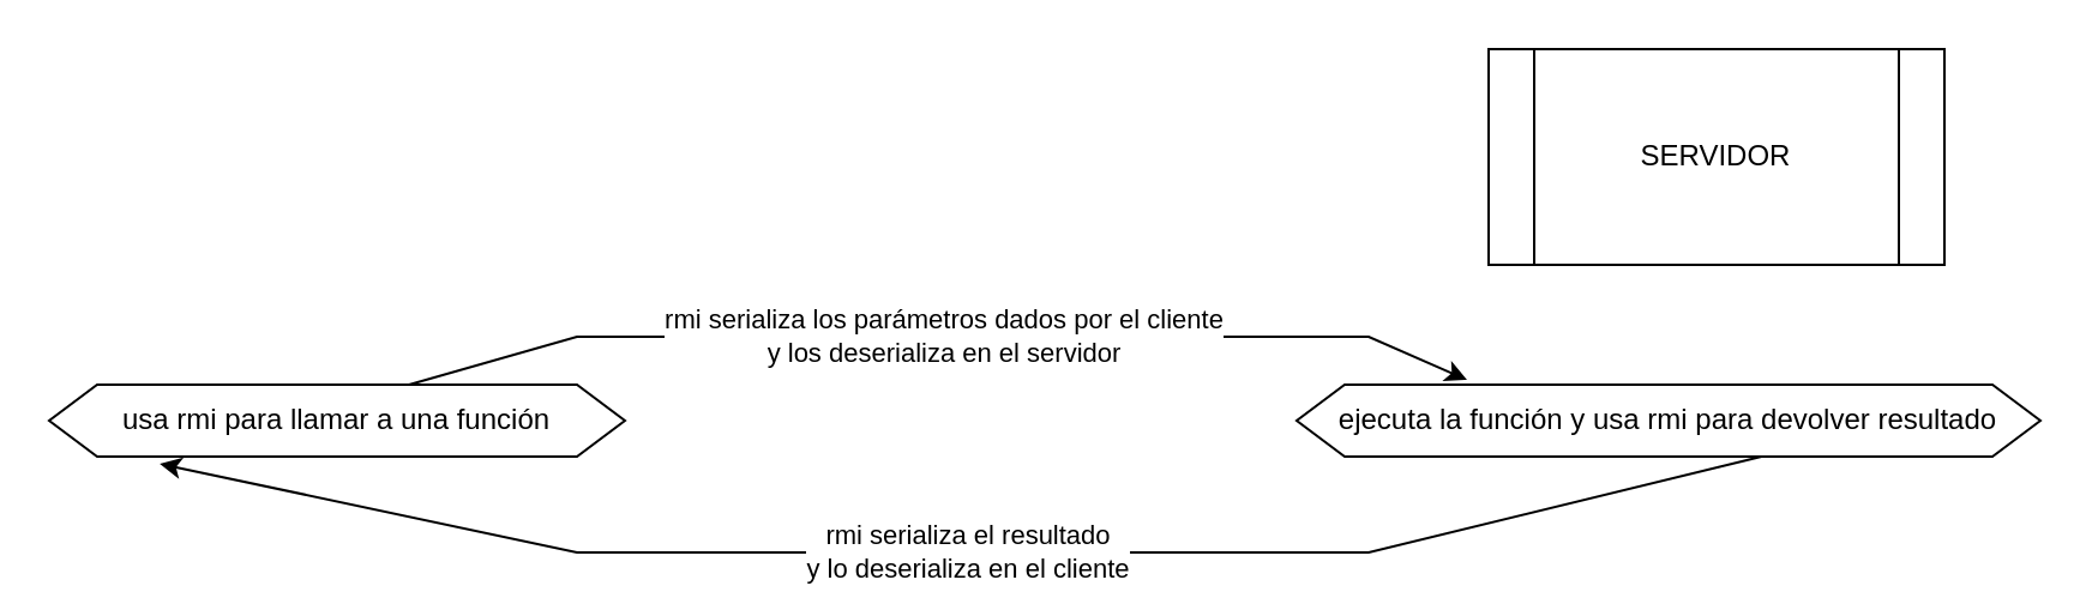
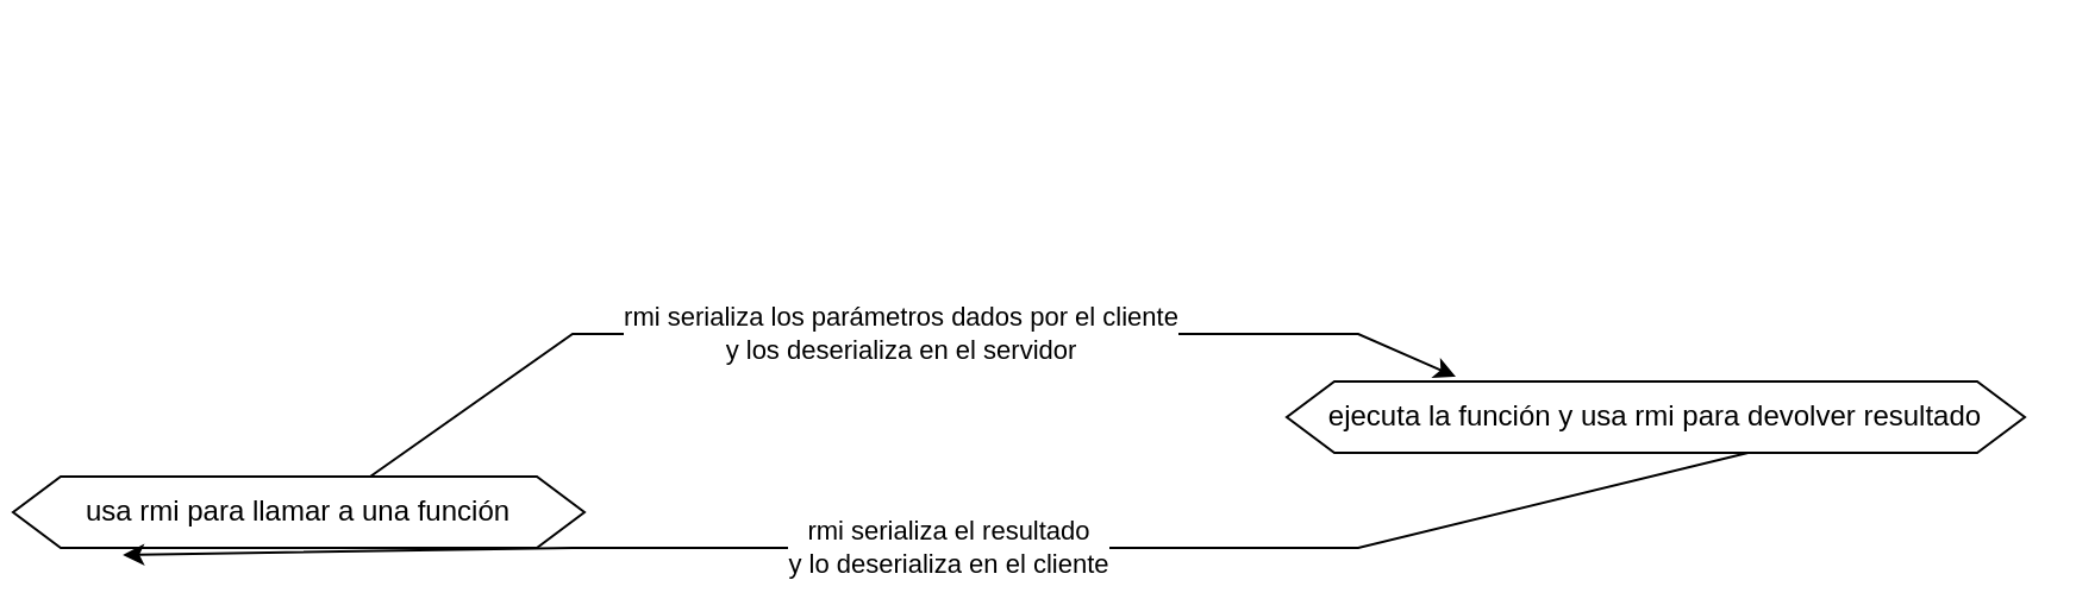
- <mxCell id="2" value="SERVIDOR" style="shape=process;whiteSpace=wrap;html=1;backgroundOutline=1;" parent="1" vertex="1"><mxGeometry x="620" y="20" width="190" height="90" as="geometry" /></mxCell>
- <mxCell id="3" value="usa rmi para llamar a una función" style="shape=hexagon;perimeter=hexagonPerimeter2;whiteSpace=wrap;html=1;fixedSize=1;" parent="1" vertex="1"><mxGeometry x="20" y="160" width="240" height="30" as="geometry" /></mxCell>
+ <mxCell id="3" value="usa rmi para llamar a una función" style="shape=hexagon;perimeter=hexagonPerimeter2;whiteSpace=wrap;html=1;fixedSize=1;" parent="1" vertex="1"><mxGeometry x="5" y="200" width="240" height="30" as="geometry" /></mxCell>
